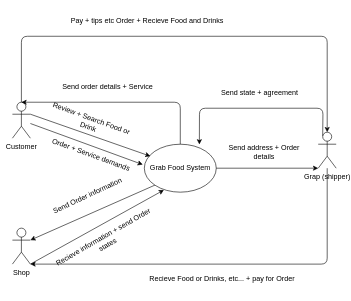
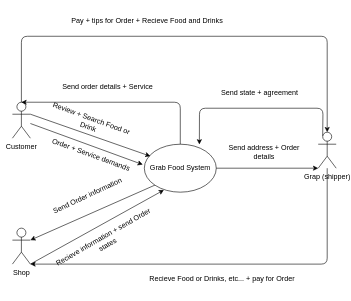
- <mxCell id="23" value="Pay + tips etc Order + Recieve Food and Drinks" style="text;html=1;strokeColor=none;fillColor=none;align=center;verticalAlign=middle;whiteSpace=wrap;rounded=0;" vertex="1" parent="1"><mxGeometry x="50" y="20" width="390" height="30" as="geometry" /></mxCell>
+ <mxCell id="23" value="Pay + tips for Order + Recieve Food and Drinks" style="text;html=1;strokeColor=none;fillColor=none;align=center;verticalAlign=middle;whiteSpace=wrap;rounded=0;" vertex="1" parent="1"><mxGeometry x="50" y="20" width="390" height="30" as="geometry" /></mxCell>
